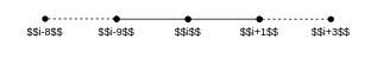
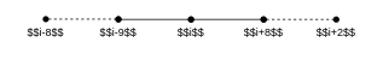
- <mxCell id="6" value="$$i+1$$" style="text;html=1;strokeColor=none;fillColor=none;align=center;verticalAlign=middle;whiteSpace=wrap;rounded=0;" vertex="1" parent="1"><mxGeometry x="260" y="21" width="60" height="30" as="geometry" /></mxCell>
+ <mxCell id="6" value="$$i+8$$" style="text;html=1;strokeColor=none;fillColor=none;align=center;verticalAlign=middle;whiteSpace=wrap;rounded=0;" vertex="1" parent="1"><mxGeometry x="260" y="21" width="60" height="30" as="geometry" /></mxCell>
- <mxCell id="10" value="$$i+3$$" style="text;html=1;strokeColor=none;fillColor=none;align=center;verticalAlign=middle;whiteSpace=wrap;rounded=0;" vertex="1" parent="1"><mxGeometry x="340" y="21" width="60" height="30" as="geometry" /></mxCell>
+ <mxCell id="10" value="$$i+2$$" style="text;html=1;strokeColor=none;fillColor=none;align=center;verticalAlign=middle;whiteSpace=wrap;rounded=0;" vertex="1" parent="1"><mxGeometry x="340" y="21" width="60" height="30" as="geometry" /></mxCell>
